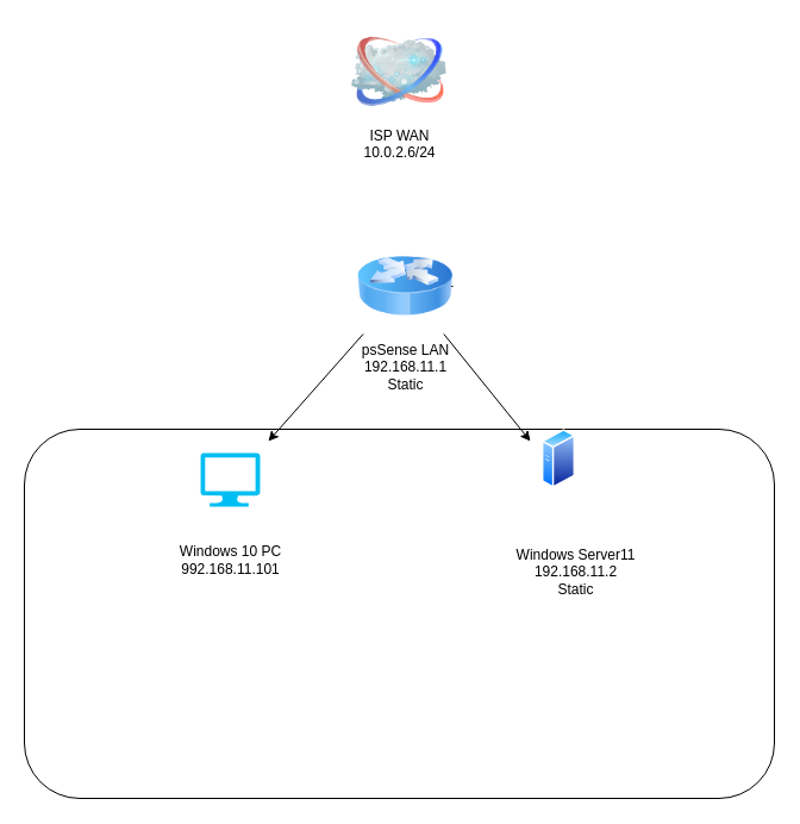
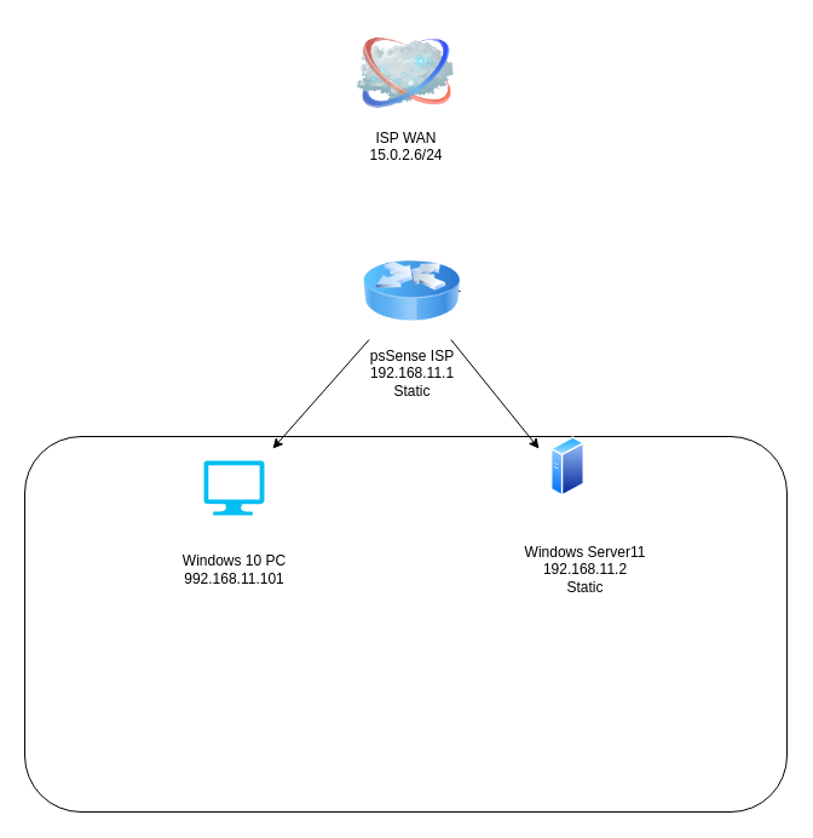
- <mxCell id="5" value="ISP WAN&lt;br&gt;10.0.2.6/24" style="image;html=1;image=img/lib/clip_art/networking/Cloud_128x128.png" vertex="1" parent="1"><mxGeometry x="295" y="20" width="80" height="80" as="geometry" /></mxCell>
+ <mxCell id="5" value="ISP WAN&lt;br&gt;15.0.2.6/24" style="image;html=1;image=img/lib/clip_art/networking/Cloud_128x128.png" vertex="1" parent="1"><mxGeometry x="295" y="20" width="80" height="80" as="geometry" /></mxCell>
- <mxCell id="9" value="psSense LAN&lt;br&gt;192.168.11.1&lt;br&gt;Static" style="image;html=1;image=img/lib/clip_art/networking/Router_Icon_128x128.png" vertex="1" parent="1"><mxGeometry x="300" y="200" width="80" height="80" as="geometry" /></mxCell>
+ <mxCell id="9" value="psSense ISP&lt;br&gt;192.168.11.1&lt;br&gt;Static" style="image;html=1;image=img/lib/clip_art/networking/Router_Icon_128x128.png" vertex="1" parent="1"><mxGeometry x="300" y="200" width="80" height="80" as="geometry" /></mxCell>
- <mxCell id="3" value="Windows Server11&lt;br&gt;192.168.11.2&lt;br&gt;Static" style="text;html=1;align=center;verticalAlign=middle;resizable=0;points=[];autosize=1;strokeColor=none;fillColor=none;" vertex="1" parent="1"><mxGeometry x="422.5" y="450" width="120" height="60" as="geometry" /></mxCell>
+ <mxCell id="3" value="Windows Server11&lt;br&gt;192.168.11.2&lt;br&gt;Static" style="text;html=1;align=center;verticalAlign=middle;resizable=0;points=[];autosize=1;strokeColor=none;fillColor=none;" vertex="1" parent="1"><mxGeometry x="422.5" y="440" width="120" height="60" as="geometry" /></mxCell>
